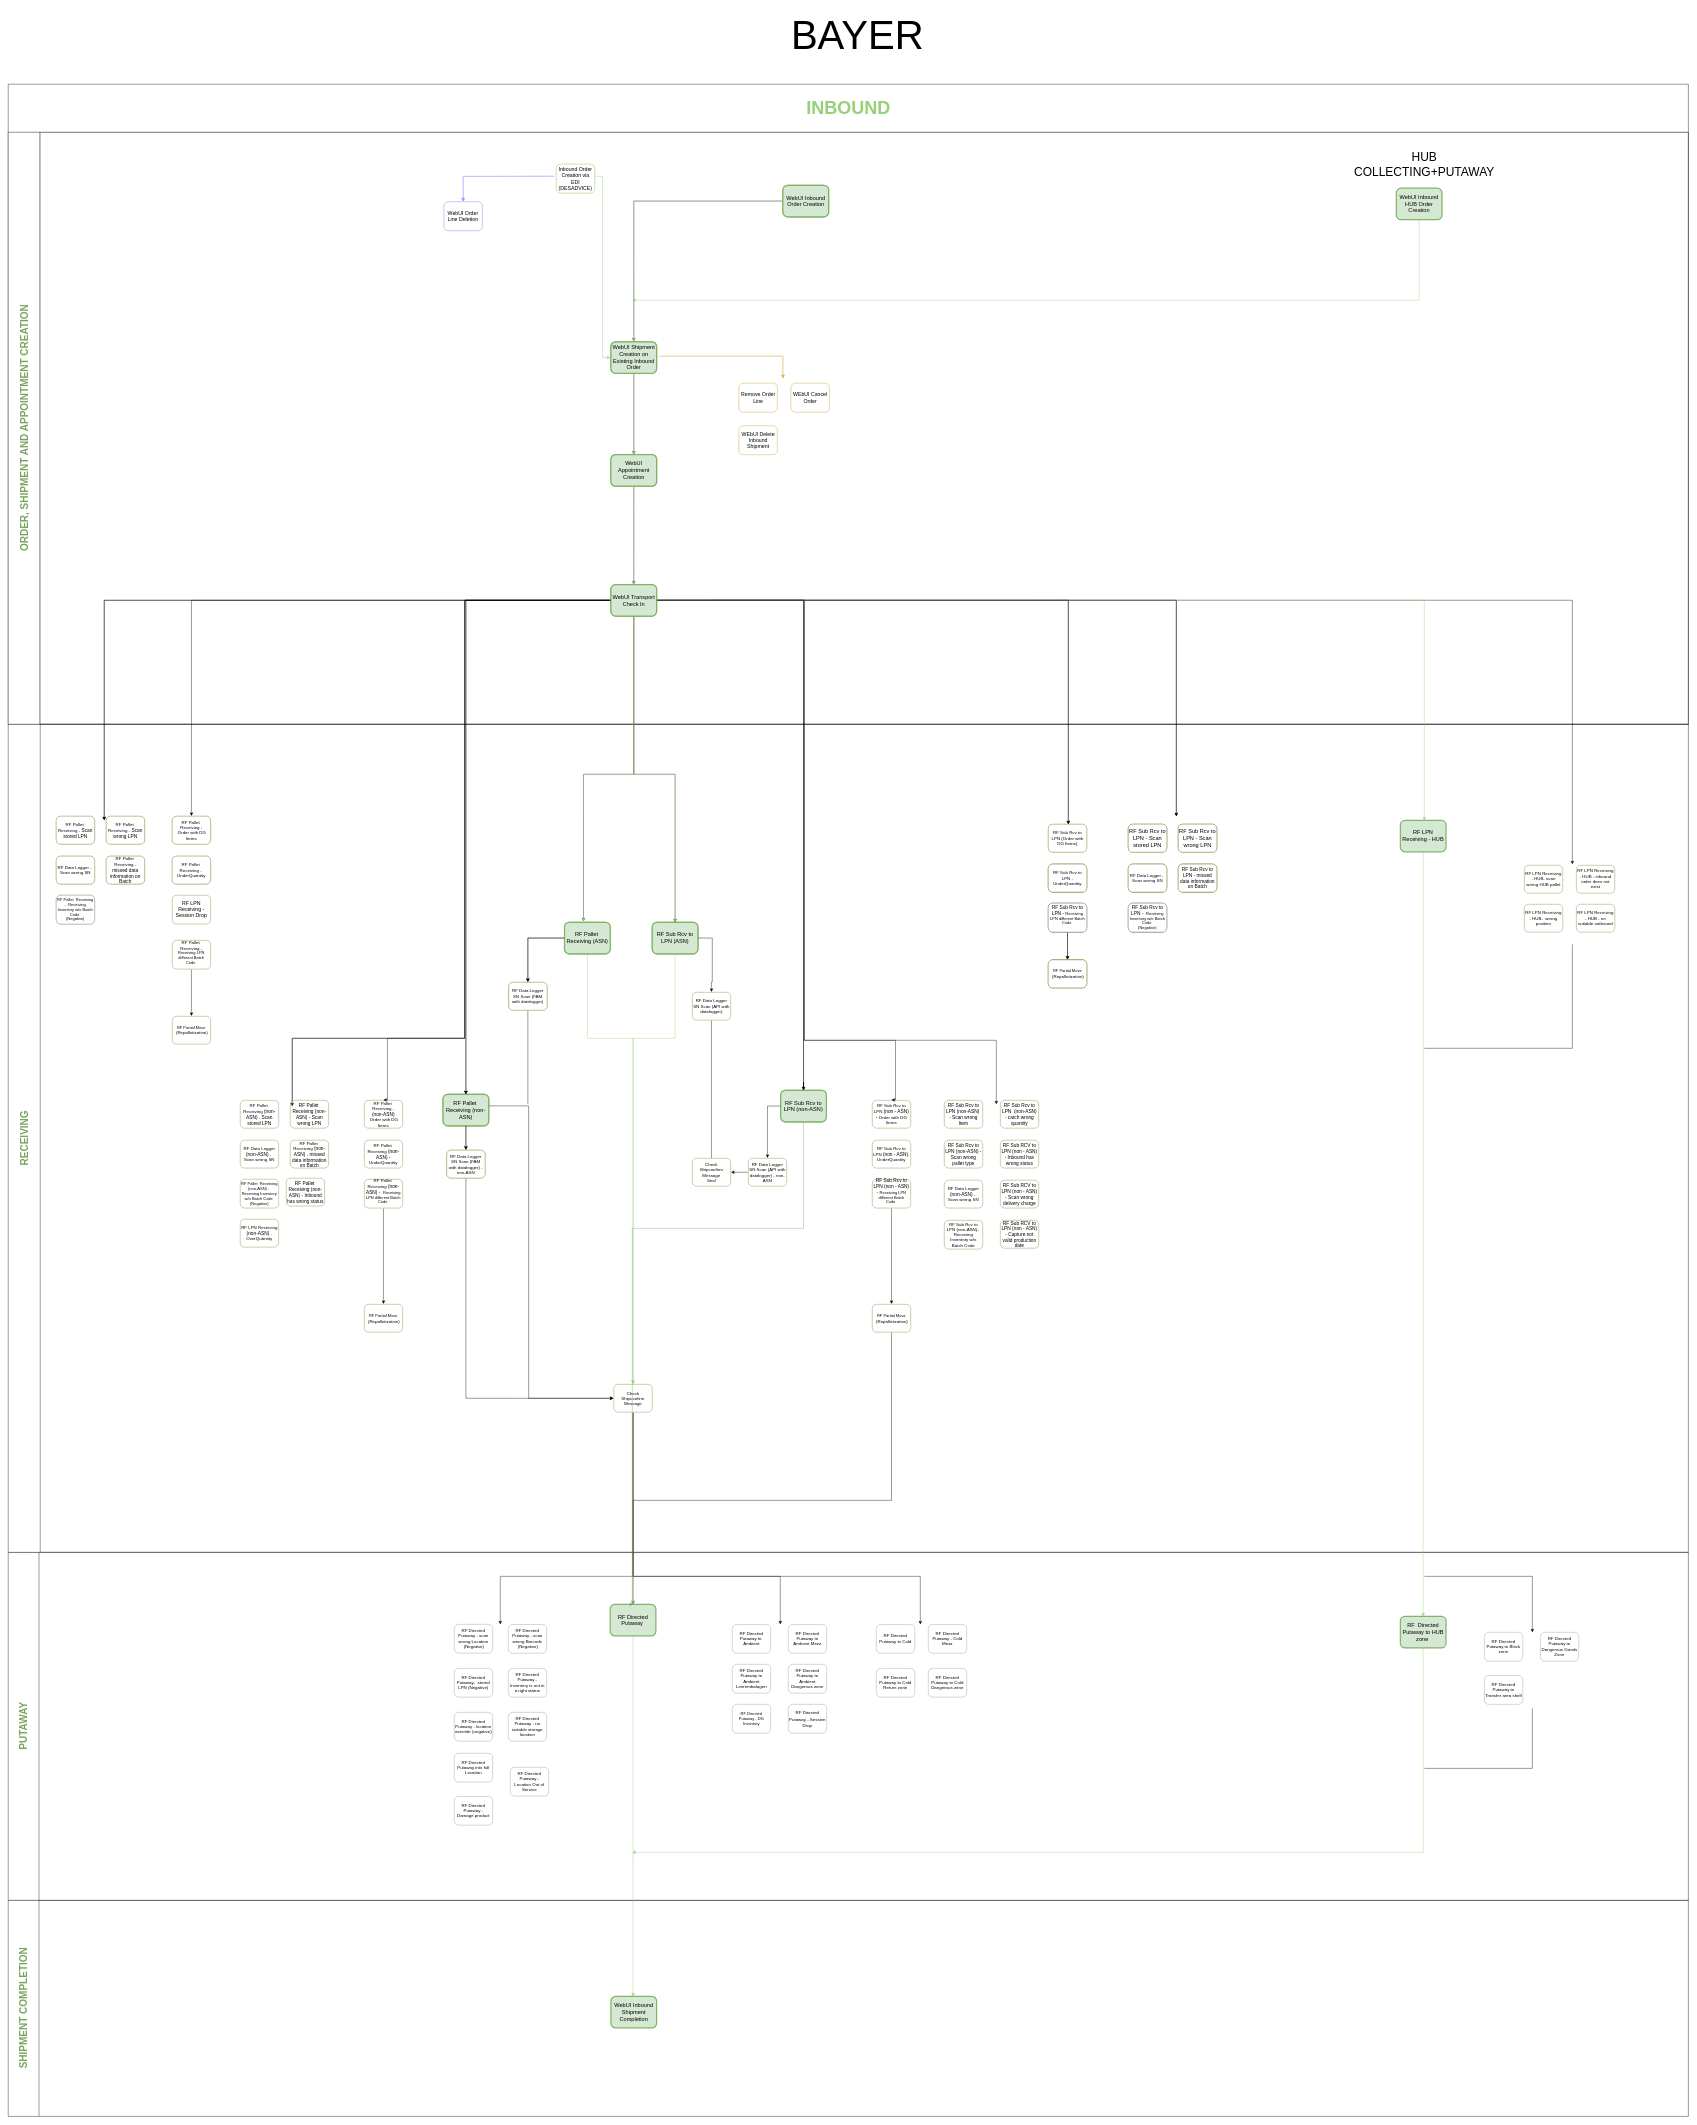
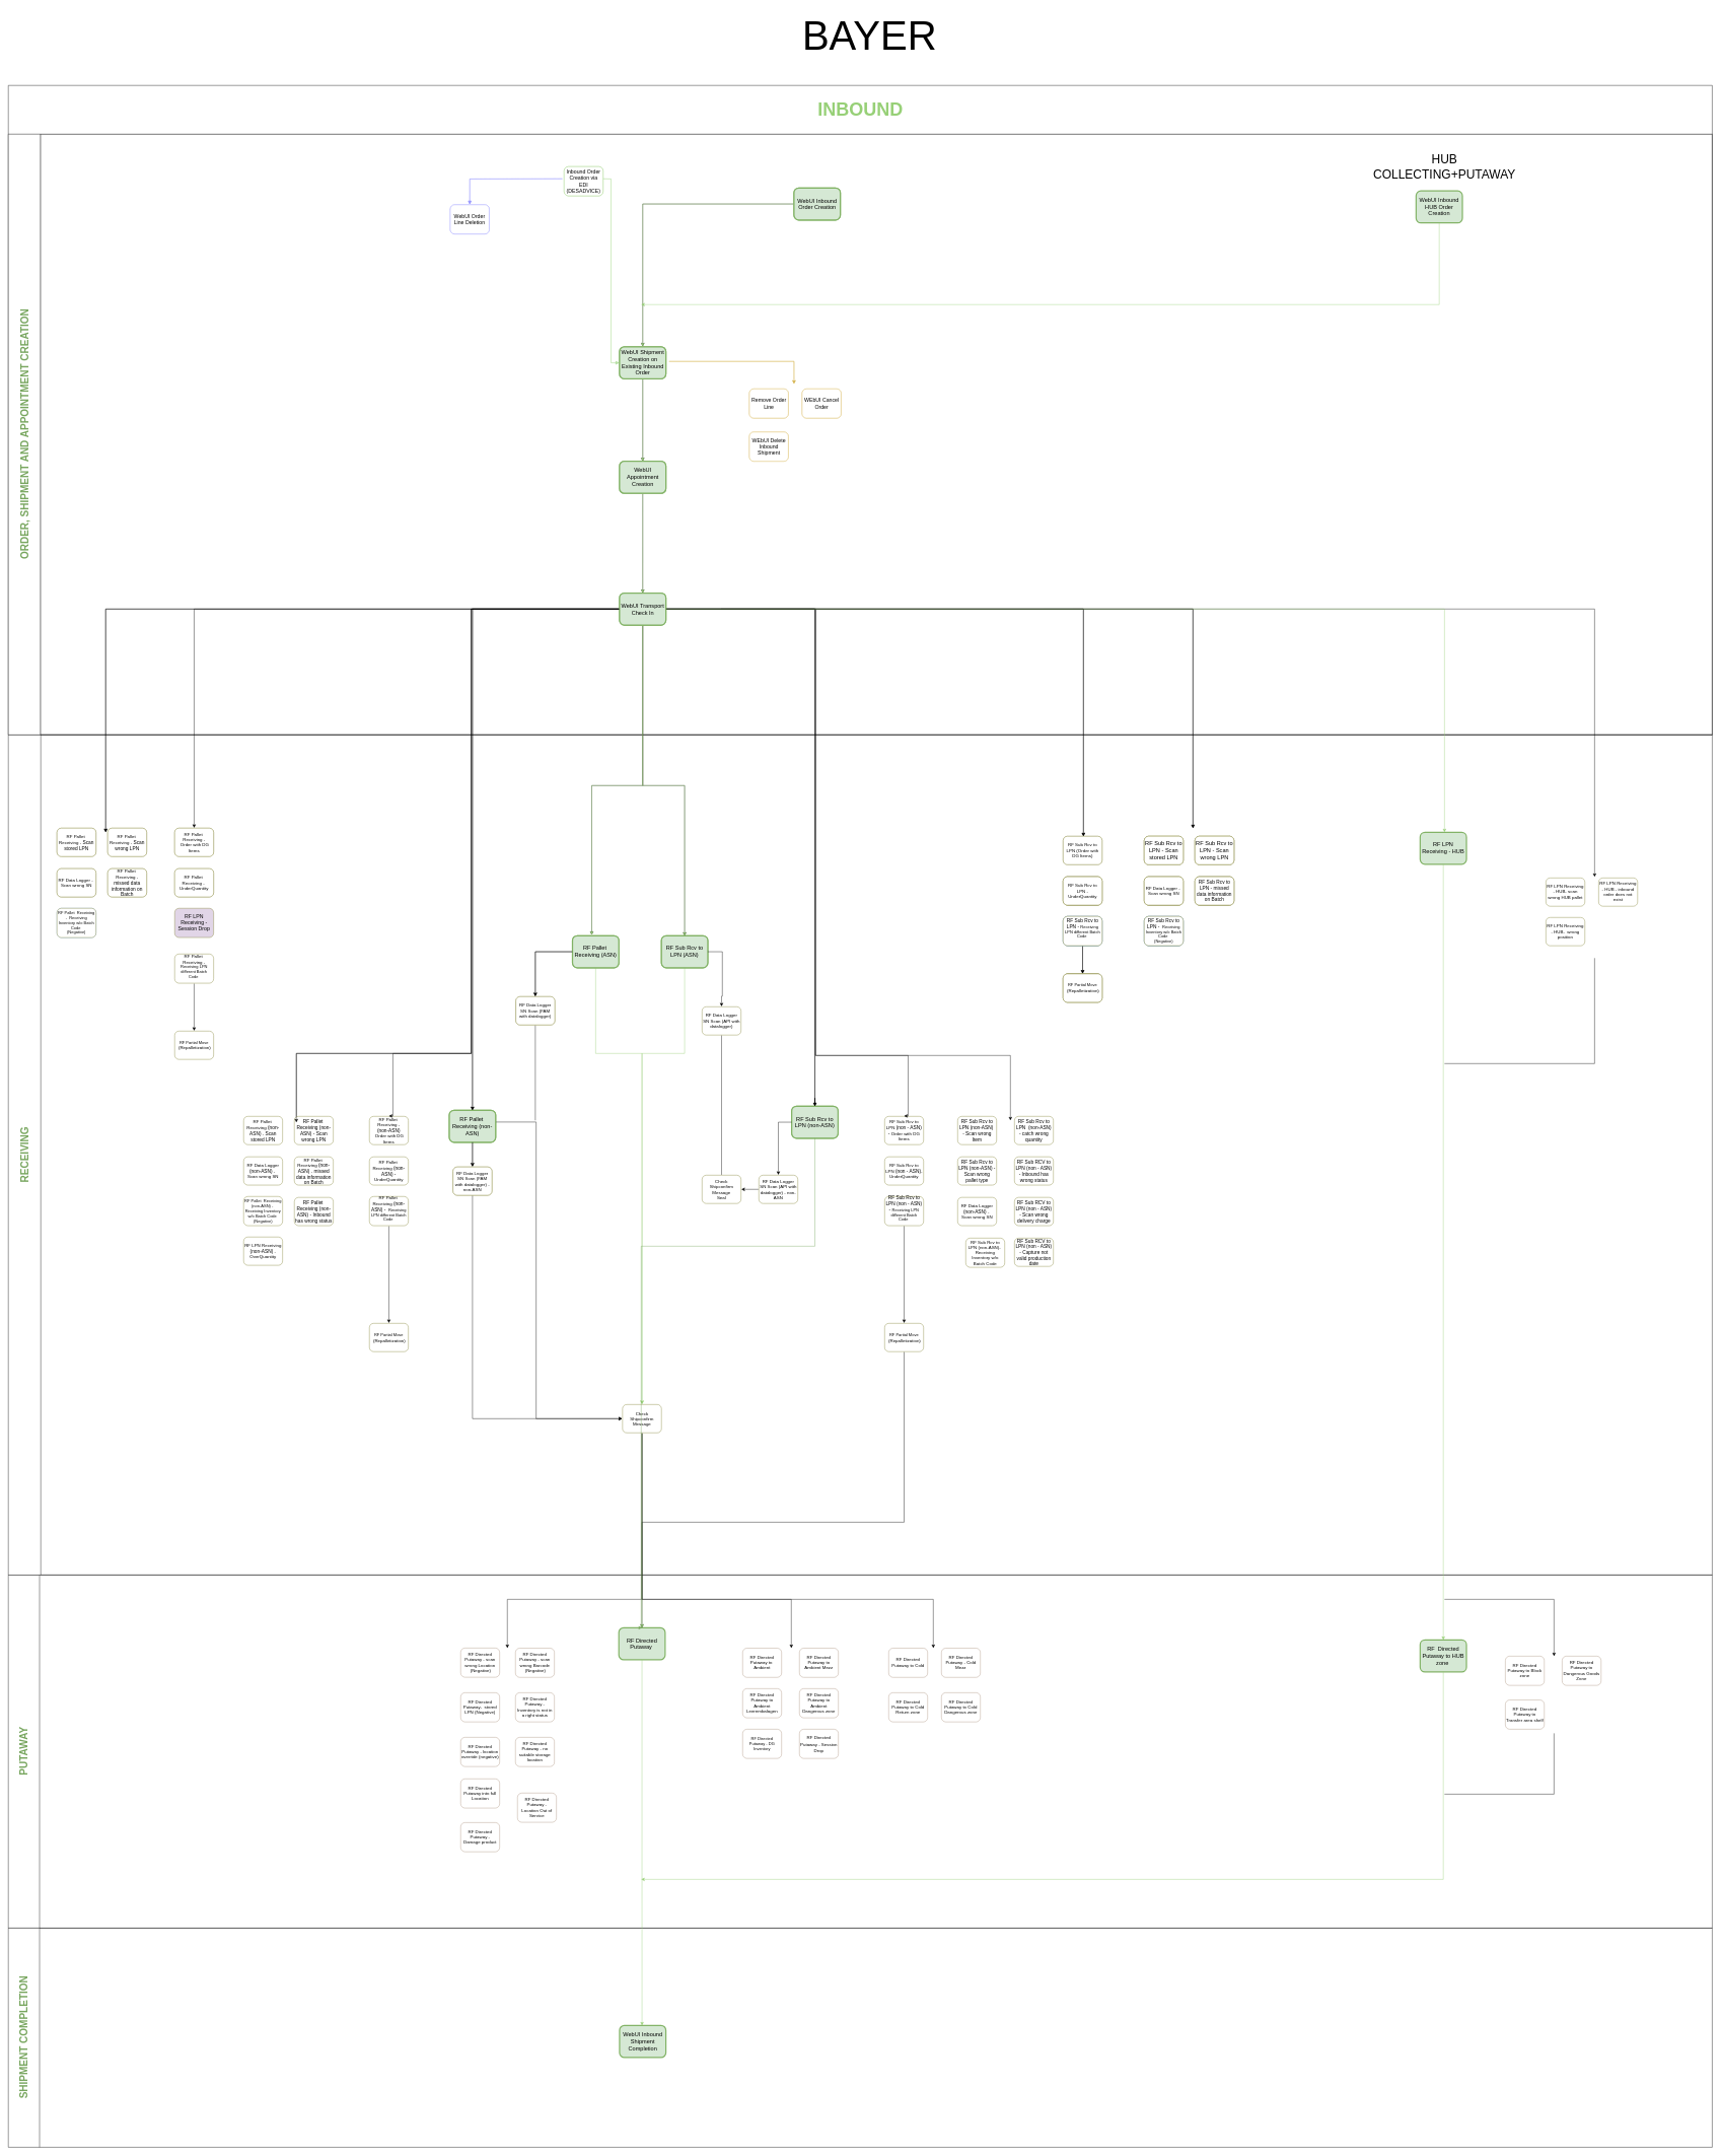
- <mxCell id="131" value="RF LPN Receiving - Session Drop" style="html=1;whiteSpace=wrap;;fontSize=13;fontColor=#000000;spacing=3;strokeOpacity=100;strokeWidth=1;rounded=1;perimeterSpacing=1;strokeColor=#858535;" parent="85" vertex="1"><mxGeometry x="410" y="427.41" width="96" height="72" as="geometry" /></mxCell>
+ <mxCell id="131" value="RF LPN Receiving - Session Drop" style="html=1;whiteSpace=wrap;fontSize=13;fontColor=#000000;spacing=3;strokeOpacity=100;strokeWidth=1;rounded=1;perimeterSpacing=1;strokeColor=#858535;fillColor=#e1d5e7;" parent="85" vertex="1"><mxGeometry x="410" y="427.41" width="96" height="72" as="geometry" /></mxCell>
- <mxCell id="138" value="RF LPN Receiving - HUB - no suitable outbound " style="html=1;whiteSpace=wrap;;fontSize=11;fontColor=#000000;spacing=3;strokeOpacity=100;strokeWidth=1;perimeterSpacing=1;rounded=1;strokeColor=#858535;" parent="85" vertex="1"><mxGeometry x="3920" y="450.006" width="96" height="69.705" as="geometry" /></mxCell>
- <mxCell id="117" value="&lt;font style=&quot;font-size: 12px&quot;&gt;RF Pallet&amp;nbsp; Receiving &lt;/font&gt;&lt;font style=&quot;font-size: 12px&quot;&gt;&lt;font style=&quot;font-size: 12px&quot;&gt;&lt;font style=&quot;font-size: 12px&quot;&gt;&lt;font style=&quot;font-size: 12px&quot;&gt;&lt;font style=&quot;font-size: 12px&quot;&gt;&lt;font style=&quot;font-size: 12px&quot;&gt;(non-ASN)&lt;/font&gt;&lt;/font&gt;&lt;/font&gt;&lt;/font&gt;&lt;/font&gt; - Inbound has wrong status&lt;br&gt;&lt;/font&gt;" style="html=1;whiteSpace=wrap;;fontSize=11;fontColor=#000000;spacing=3;strokeOpacity=100;strokeWidth=1;perimeterSpacing=1;rounded=1;strokeColor=#858535;" parent="85" vertex="1"><mxGeometry x="695" y="1134.716" width="96" height="69.705" as="geometry" /></mxCell>
+ <mxCell id="117" value="&lt;font style=&quot;font-size: 12px&quot;&gt;RF Pallet&amp;nbsp; Receiving &lt;/font&gt;&lt;font style=&quot;font-size: 12px&quot;&gt;&lt;font style=&quot;font-size: 12px&quot;&gt;&lt;font style=&quot;font-size: 12px&quot;&gt;&lt;font style=&quot;font-size: 12px&quot;&gt;&lt;font style=&quot;font-size: 12px&quot;&gt;&lt;font style=&quot;font-size: 12px&quot;&gt;(non-ASN)&lt;/font&gt;&lt;/font&gt;&lt;/font&gt;&lt;/font&gt;&lt;/font&gt; - Inbound has wrong status&lt;br&gt;&lt;/font&gt;" style="html=1;whiteSpace=wrap;;fontSize=11;fontColor=#000000;spacing=3;strokeOpacity=100;strokeWidth=1;perimeterSpacing=1;rounded=1;strokeColor=#858535;" parent="85" vertex="1"><mxGeometry x="705" y="1139.716" width="96" height="69.705" as="geometry" /></mxCell>
- <mxCell id="89" value="&lt;font style=&quot;font-size: 11px&quot;&gt;&lt;font style=&quot;font-size: 11px&quot;&gt;RF &lt;/font&gt;&lt;font style=&quot;font-size: 11px&quot;&gt;&lt;font style=&quot;font-size: 11px&quot;&gt; Sub Rcv to LPN &lt;/font&gt;&lt;/font&gt;&lt;/font&gt;&lt;font style=&quot;font-size: 11px&quot;&gt;&lt;font style=&quot;font-size: 11px&quot;&gt;&lt;font style=&quot;font-size: 11px&quot;&gt;&lt;font style=&quot;font-size: 11px&quot;&gt;(non-ASN)&lt;/font&gt;-&amp;nbsp; &lt;/font&gt;&lt;/font&gt;&lt;font style=&quot;font-size: 11px&quot;&gt;Receiving Inventory w/o Batch Code &lt;/font&gt;&lt;br&gt;&lt;/font&gt;" style="html=1;whiteSpace=wrap;;fontSize=10;fontColor=#000000;spacing=3;strokeOpacity=100;strokeWidth=1;rounded=1;perimeterSpacing=1;strokeColor=#858535;" parent="85" vertex="1"><mxGeometry x="2340" y="1240.0" width="96" height="72" as="geometry" /></mxCell>
+ <mxCell id="89" value="&lt;font style=&quot;font-size: 11px&quot;&gt;&lt;font style=&quot;font-size: 11px&quot;&gt;RF &lt;/font&gt;&lt;font style=&quot;font-size: 11px&quot;&gt;&lt;font style=&quot;font-size: 11px&quot;&gt; Sub Rcv to LPN &lt;/font&gt;&lt;/font&gt;&lt;/font&gt;&lt;font style=&quot;font-size: 11px&quot;&gt;&lt;font style=&quot;font-size: 11px&quot;&gt;&lt;font style=&quot;font-size: 11px&quot;&gt;&lt;font style=&quot;font-size: 11px&quot;&gt;(non-ASN)&lt;/font&gt;-&amp;nbsp; &lt;/font&gt;&lt;/font&gt;&lt;font style=&quot;font-size: 11px&quot;&gt;Receiving Inventory w/o Batch Code &lt;/font&gt;&lt;br&gt;&lt;/font&gt;" style="html=1;whiteSpace=wrap;;fontSize=10;fontColor=#000000;spacing=3;strokeOpacity=100;strokeWidth=1;rounded=1;perimeterSpacing=1;strokeColor=#858535;" parent="85" vertex="1"><mxGeometry x="2360" y="1240.0" width="96" height="72" as="geometry" /></mxCell>
